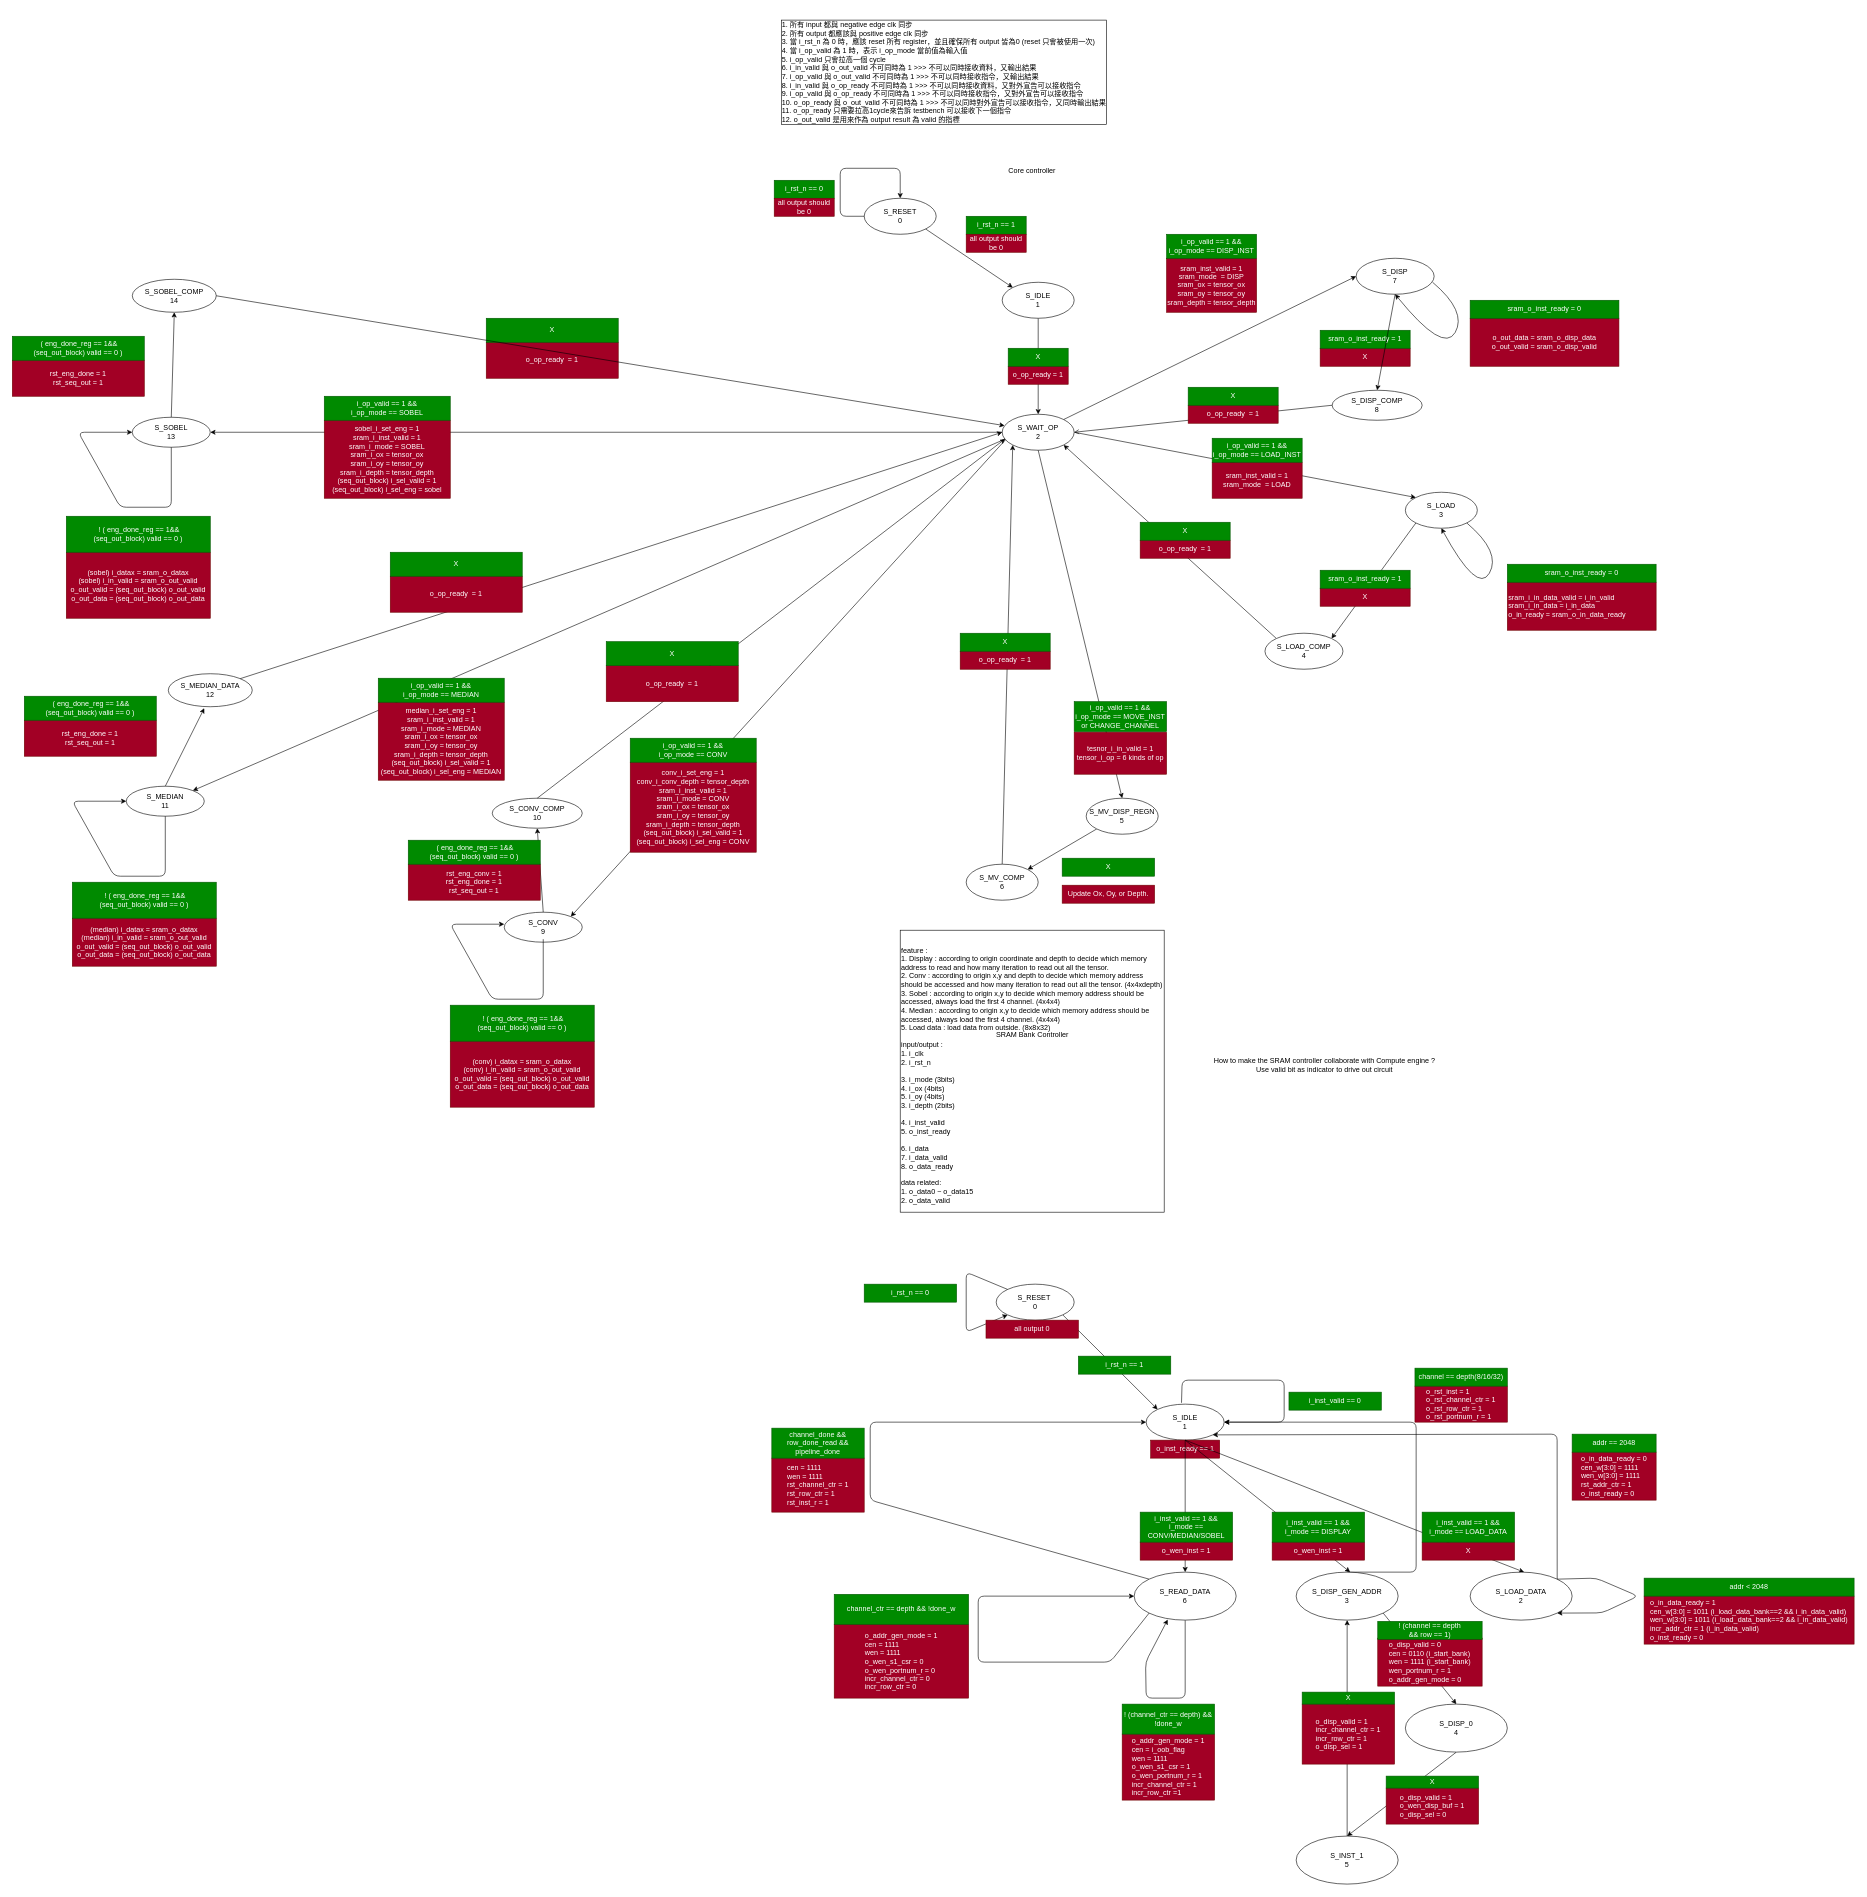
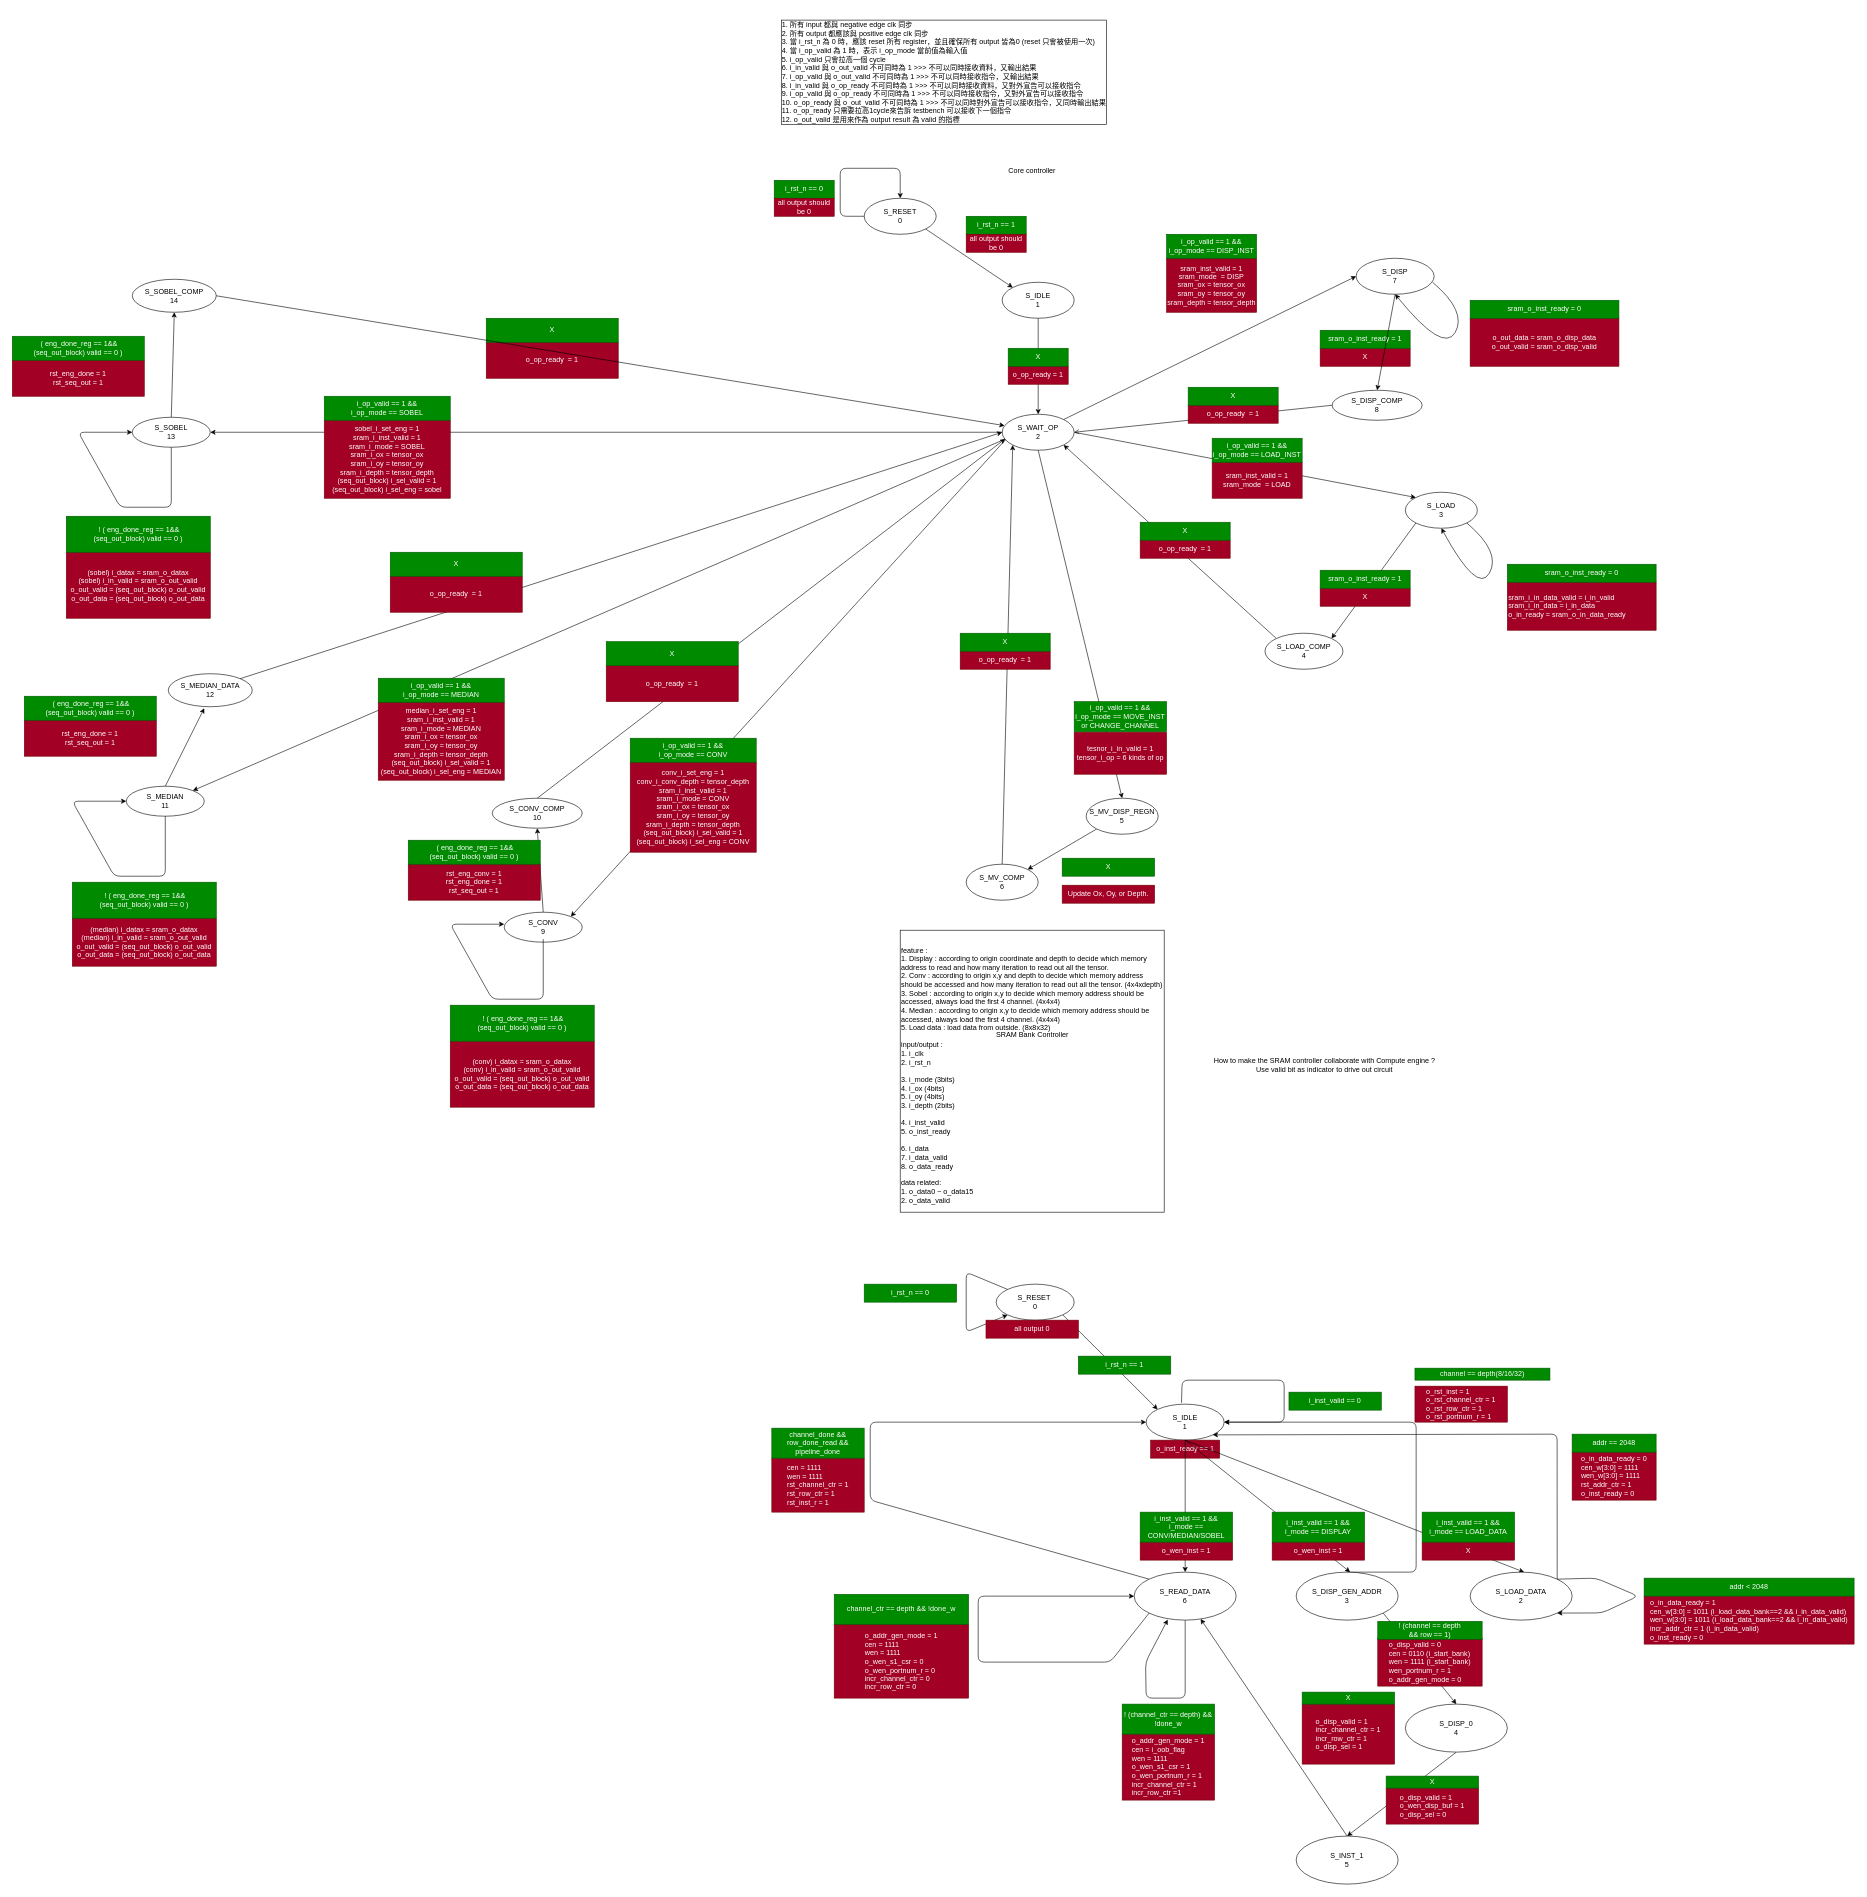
- <mxCell id="100" value="channel == depth(8/16/32)" style="text;strokeColor=#005700;align=center;fillColor=#008a00;html=1;verticalAlign=middle;whiteSpace=wrap;rounded=0;labelBackgroundColor=none;labelBorderColor=none;fontColor=#ffffff;" parent="1" vertex="1"><mxGeometry x="2358" y="2280" width="154" height="30" as="geometry" /></mxCell>
+ <mxCell id="100" value="channel == depth(8/16/32)" style="text;strokeColor=#005700;align=center;fillColor=#008a00;html=1;verticalAlign=middle;whiteSpace=wrap;rounded=0;labelBackgroundColor=none;labelBorderColor=none;fontColor=#ffffff;" parent="1" vertex="1"><mxGeometry x="2358" y="2280" width="225" height="20" as="geometry" /></mxCell>
- <mxCell id="90" style="edgeStyle=none;html=1;exitX=0.5;exitY=0;exitDx=0;exitDy=0;entryX=0.5;entryY=1;entryDx=0;entryDy=0;" parent="1" source="91" target="73" edge="1"><mxGeometry relative="1" as="geometry" /></mxCell>
+ <mxCell id="90" style="edgeStyle=none;html=1;exitX=0.5;exitY=0;exitDx=0;exitDy=0;" parent="1" source="91" target="76" edge="1"><mxGeometry relative="1" as="geometry" /></mxCell>
